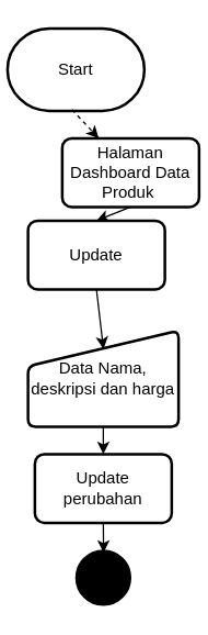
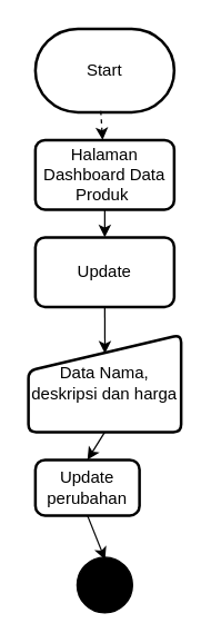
- <mxCell id="2" value="Start" style="strokeWidth=2;html=1;shape=mxgraph.flowchart.terminator;whiteSpace=wrap;" parent="1" vertex="1"><mxGeometry x="5" y="20" width="100" height="60" as="geometry" /></mxCell>
+ <mxCell id="2" value="Start" style="strokeWidth=2;html=1;shape=mxgraph.flowchart.terminator;whiteSpace=wrap;" parent="1" vertex="1"><mxGeometry x="25" y="20" width="100" height="60" as="geometry" /></mxCell>
- <mxCell id="3" value="Halaman Dashboard Data Produk&amp;nbsp;" style="rounded=1;whiteSpace=wrap;html=1;absoluteArcSize=1;arcSize=14;strokeWidth=2;" parent="1" vertex="1"><mxGeometry x="45" y="100" width="100" height="50" as="geometry" /></mxCell>
+ <mxCell id="3" value="Halaman Dashboard Data Produk&amp;nbsp;" style="rounded=1;whiteSpace=wrap;html=1;absoluteArcSize=1;arcSize=14;strokeWidth=2;" parent="1" vertex="1"><mxGeometry x="25" y="100" width="100" height="50" as="geometry" /></mxCell>
- <mxCell id="4" value="Update" style="rounded=1;whiteSpace=wrap;html=1;absoluteArcSize=1;arcSize=14;strokeWidth=2;" parent="1" vertex="1"><mxGeometry x="20" y="160" width="100" height="50" as="geometry" /></mxCell>
+ <mxCell id="4" value="Update" style="rounded=1;whiteSpace=wrap;html=1;absoluteArcSize=1;arcSize=14;strokeWidth=2;" parent="1" vertex="1"><mxGeometry x="25" y="170" width="100" height="50" as="geometry" /></mxCell>
- <mxCell id="6" value="Update perubahan" style="rounded=1;whiteSpace=wrap;html=1;absoluteArcSize=1;arcSize=14;strokeWidth=2;" parent="1" vertex="1"><mxGeometry x="25" y="330" width="100" height="50" as="geometry" /></mxCell>
+ <mxCell id="6" value="Update perubahan" style="rounded=1;whiteSpace=wrap;html=1;absoluteArcSize=1;arcSize=14;strokeWidth=2;" parent="1" vertex="1"><mxGeometry x="25" y="330" width="75" height="40" as="geometry" /></mxCell>
